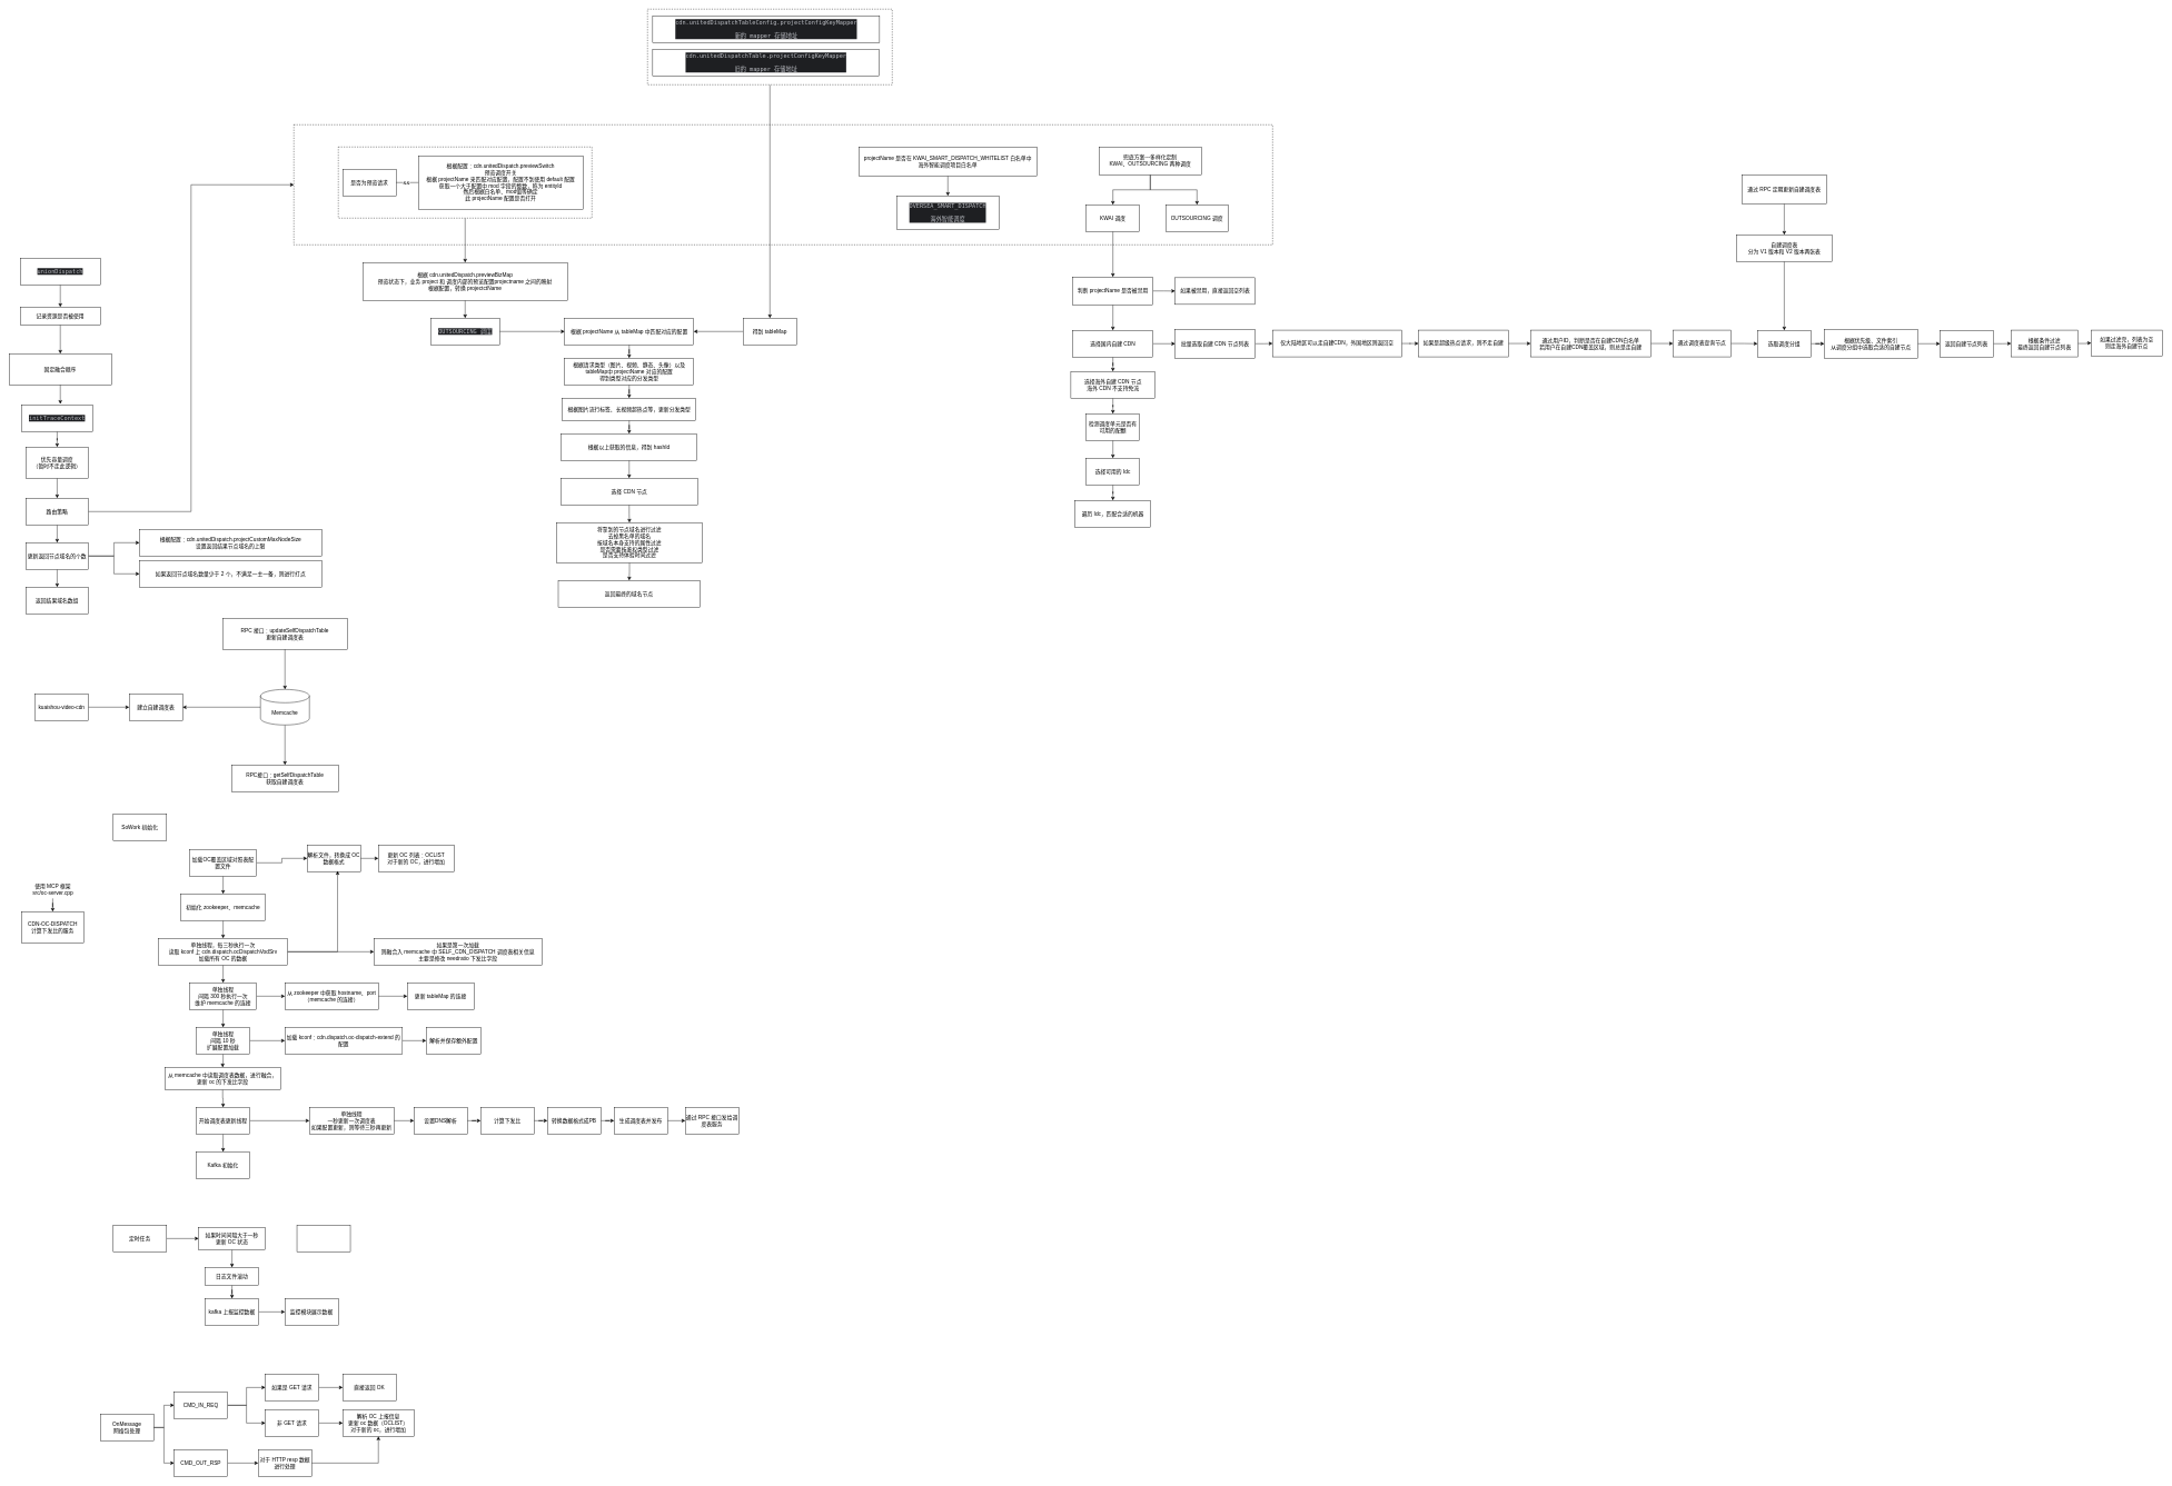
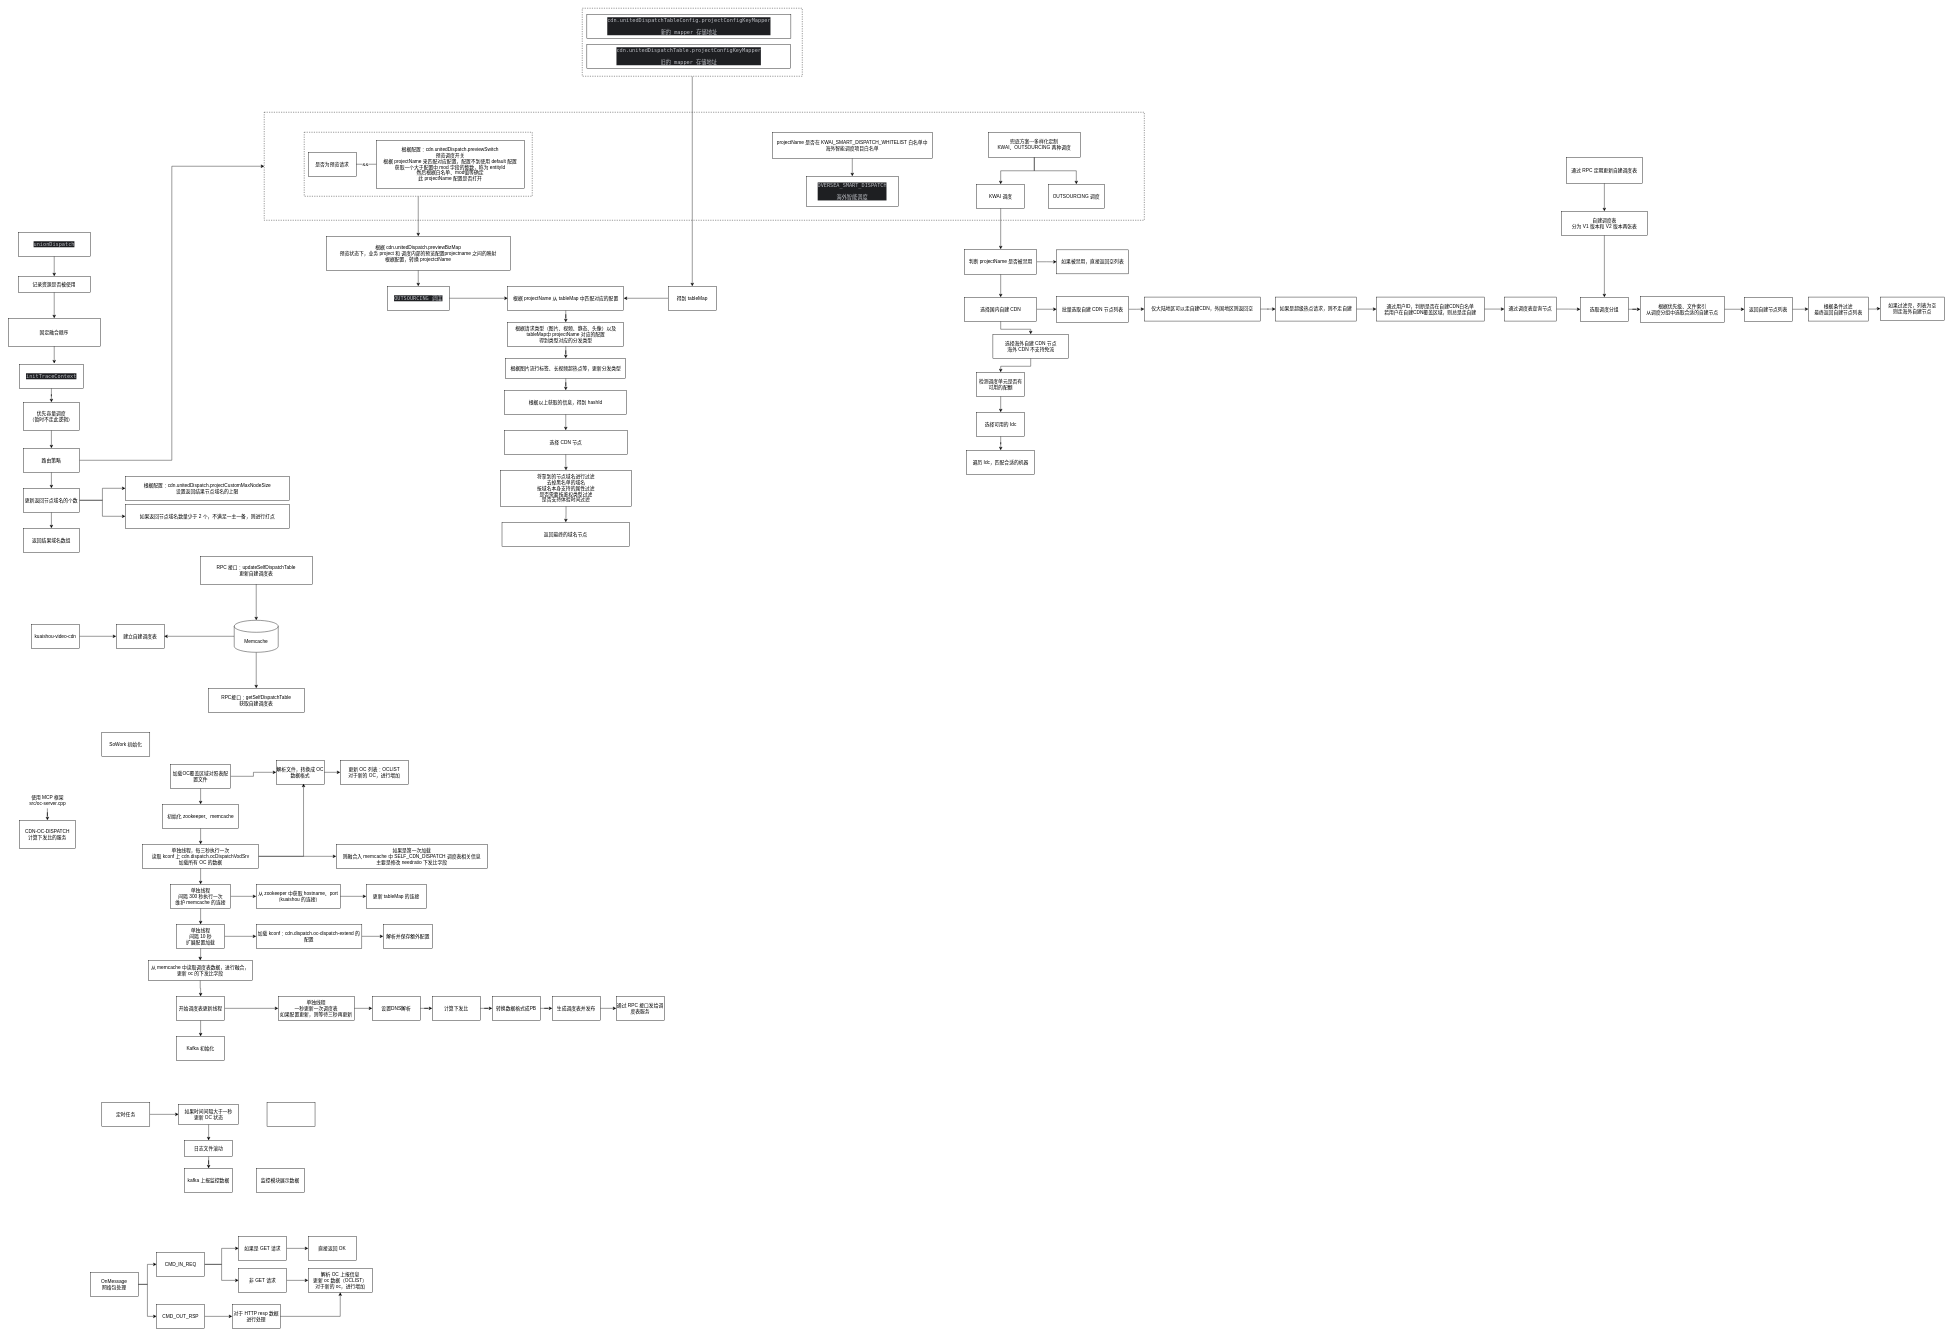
- <mxCell id="72" value="选择海外自建 CDN 节点&lt;br&gt;海外 CDN 不支持免流" style="whiteSpace=wrap;html=1;" parent="1" vertex="1"><mxGeometry x="2406.5" y="835" width="189" height="60" as="geometry" /></mxCell>
+ <mxCell id="72" value="选择海外自建 CDN 节点&lt;br&gt;海外 CDN 不支持免流" style="whiteSpace=wrap;html=1;" parent="1" vertex="1"><mxGeometry x="2481.5" y="835" width="189" height="60" as="geometry" /></mxCell>
- <mxCell id="156" value="从 zookeeper 中获取 hostname、port（memcache 的连接）" style="whiteSpace=wrap;html=1;" vertex="1" parent="1"><mxGeometry x="640" y="2210" width="210" height="60" as="geometry" /></mxCell>
+ <mxCell id="156" value="从 zookeeper 中获取 hostname、port（kuaishou 的连接）" style="whiteSpace=wrap;html=1;" vertex="1" parent="1"><mxGeometry x="640" y="2210" width="210" height="60" as="geometry" /></mxCell>
- <mxCell id="135" style="edgeStyle=orthogonalEdgeStyle;rounded=0;orthogonalLoop=1;jettySize=auto;html=1;entryX=0;entryY=0.5;entryDx=0;entryDy=0;" edge="1" parent="1" source="136" target="178"><mxGeometry relative="1" as="geometry" /></mxCell>
